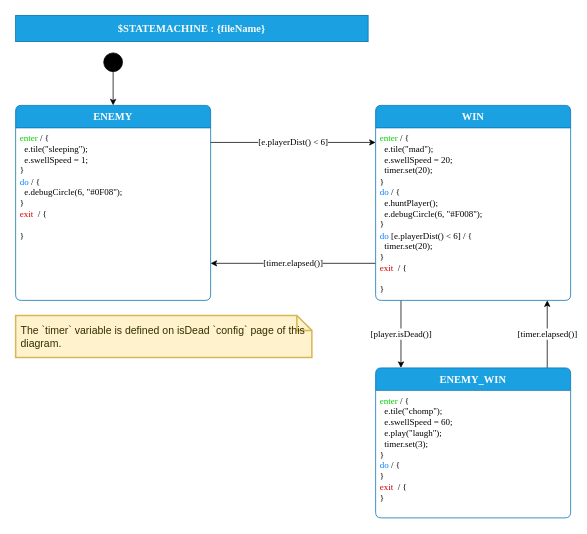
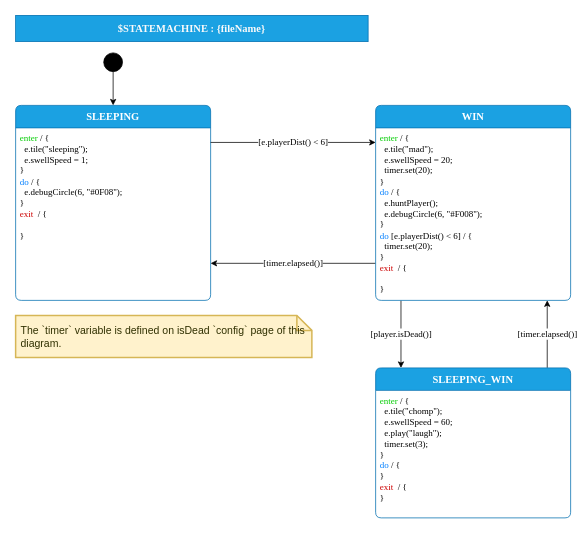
- <mxCell id="5" value="ENEMY" style="shape=swimlane;rotatable=0;align=center;verticalAlign=top;fontFamily=Lucida Console;startSize=30;fontSize=14;fontStyle=1;fontColor=#ffffff;fillColor=#1ba1e2;swimlaneFillColor=default;rounded=1;arcSize=15;absoluteArcSize=1;points=[[0,0,0,0,0],[0,0.06,0,0,0],[0,0.13,0,0,0],[0,0.19,0,0,0],[0,0.25,0,0,0],[0,0.31,0,0,0],[0,0.38,0,0,0],[0,0.44,0,0,0],[0,0.5,0,0,0],[0,0.56,0,0,0],[0,0.63,0,0,0],[0,0.69,0,0,0],[0,0.75,0,0,0],[0,0.81,0,0,0],[0,0.88,0,0,0],[0,0.94,0,0,0],[0,1,0,0,0],[0.06,0,0,0,0],[0.06,1,0,0,0],[0.13,0,0,0,0],[0.13,1,0,0,0],[0.19,0,0,0,0],[0.19,1,0,0,0],[0.25,0,0,0,0],[0.25,1,0,0,0],[0.31,0,0,0,0],[0.31,1,0,0,0],[0.38,0,0,0,0],[0.38,1,0,0,0],[0.44,0,0,0,0],[0.44,1,0,0,0],[0.5,0,0,0,0],[0.5,1,0,0,0],[0.56,0,0,0,0],[0.56,1,0,0,0],[0.63,0,0,0,0],[0.63,1,0,0,0],[0.69,0,0,0,0],[0.69,1,0,0,0],[0.75,0,0,0,0],[0.75,1,0,0,0],[0.81,0,0,0,0],[0.81,1,0,0,0],[0.88,0,0,0,0],[0.88,1,0,0,0],[0.94,0,0,0,0],[0.94,1,0,0,0],[1,0,0,0,0],[1,0.06,0,0,0],[1,0.13,0,0,0],[1,0.19,0,0,0],[1,0.25,0,0,0],[1,0.31,0,0,0],[1,0.38,0,0,0],[1,0.44,0,0,0],[1,0.5,0,0,0],[1,0.56,0,0,0],[1,0.63,0,0,0],[1,0.69,0,0,0],[1,0.75,0,0,0],[1,0.81,0,0,0],[1,0.88,0,0,0],[1,0.94,0,0,0],[1,1,0,0,0]];strokeColor=#006EAF;labelBackgroundColor=none;" parent="1" vertex="1"><mxGeometry x="20" y="140" width="260" height="260" as="geometry" /></mxCell>
+ <mxCell id="5" value="SLEEPING" style="shape=swimlane;rotatable=0;align=center;verticalAlign=top;fontFamily=Lucida Console;startSize=30;fontSize=14;fontStyle=1;fontColor=#ffffff;fillColor=#1ba1e2;swimlaneFillColor=default;rounded=1;arcSize=15;absoluteArcSize=1;points=[[0,0,0,0,0],[0,0.06,0,0,0],[0,0.13,0,0,0],[0,0.19,0,0,0],[0,0.25,0,0,0],[0,0.31,0,0,0],[0,0.38,0,0,0],[0,0.44,0,0,0],[0,0.5,0,0,0],[0,0.56,0,0,0],[0,0.63,0,0,0],[0,0.69,0,0,0],[0,0.75,0,0,0],[0,0.81,0,0,0],[0,0.88,0,0,0],[0,0.94,0,0,0],[0,1,0,0,0],[0.06,0,0,0,0],[0.06,1,0,0,0],[0.13,0,0,0,0],[0.13,1,0,0,0],[0.19,0,0,0,0],[0.19,1,0,0,0],[0.25,0,0,0,0],[0.25,1,0,0,0],[0.31,0,0,0,0],[0.31,1,0,0,0],[0.38,0,0,0,0],[0.38,1,0,0,0],[0.44,0,0,0,0],[0.44,1,0,0,0],[0.5,0,0,0,0],[0.5,1,0,0,0],[0.56,0,0,0,0],[0.56,1,0,0,0],[0.63,0,0,0,0],[0.63,1,0,0,0],[0.69,0,0,0,0],[0.69,1,0,0,0],[0.75,0,0,0,0],[0.75,1,0,0,0],[0.81,0,0,0,0],[0.81,1,0,0,0],[0.88,0,0,0,0],[0.88,1,0,0,0],[0.94,0,0,0,0],[0.94,1,0,0,0],[1,0,0,0,0],[1,0.06,0,0,0],[1,0.13,0,0,0],[1,0.19,0,0,0],[1,0.25,0,0,0],[1,0.31,0,0,0],[1,0.38,0,0,0],[1,0.44,0,0,0],[1,0.5,0,0,0],[1,0.56,0,0,0],[1,0.63,0,0,0],[1,0.69,0,0,0],[1,0.75,0,0,0],[1,0.81,0,0,0],[1,0.88,0,0,0],[1,0.94,0,0,0],[1,1,0,0,0]];strokeColor=#006EAF;labelBackgroundColor=none;" parent="1" vertex="1"><mxGeometry x="20" y="140" width="260" height="260" as="geometry" /></mxCell>
- <mxCell id="13" value="ENEMY_WIN" style="shape=swimlane;rotatable=0;align=center;verticalAlign=top;fontFamily=Lucida Console;startSize=30;fontSize=14;fontStyle=1;fontColor=#ffffff;fillColor=#1ba1e2;swimlaneFillColor=default;rounded=1;arcSize=15;absoluteArcSize=1;points=[[0,0,0,0,0],[0,0.06,0,0,0],[0,0.13,0,0,0],[0,0.19,0,0,0],[0,0.25,0,0,0],[0,0.31,0,0,0],[0,0.38,0,0,0],[0,0.44,0,0,0],[0,0.5,0,0,0],[0,0.56,0,0,0],[0,0.63,0,0,0],[0,0.69,0,0,0],[0,0.75,0,0,0],[0,0.81,0,0,0],[0,0.88,0,0,0],[0,0.94,0,0,0],[0,1,0,0,0],[0.06,0,0,0,0],[0.06,1,0,0,0],[0.13,0,0,0,0],[0.13,1,0,0,0],[0.19,0,0,0,0],[0.19,1,0,0,0],[0.25,0,0,0,0],[0.25,1,0,0,0],[0.31,0,0,0,0],[0.31,1,0,0,0],[0.38,0,0,0,0],[0.38,1,0,0,0],[0.44,0,0,0,0],[0.44,1,0,0,0],[0.5,0,0,0,0],[0.5,1,0,0,0],[0.56,0,0,0,0],[0.56,1,0,0,0],[0.63,0,0,0,0],[0.63,1,0,0,0],[0.69,0,0,0,0],[0.69,1,0,0,0],[0.75,0,0,0,0],[0.75,1,0,0,0],[0.81,0,0,0,0],[0.81,1,0,0,0],[0.88,0,0,0,0],[0.88,1,0,0,0],[0.94,0,0,0,0],[0.94,1,0,0,0],[1,0,0,0,0],[1,0.06,0,0,0],[1,0.13,0,0,0],[1,0.19,0,0,0],[1,0.25,0,0,0],[1,0.31,0,0,0],[1,0.38,0,0,0],[1,0.44,0,0,0],[1,0.5,0,0,0],[1,0.56,0,0,0],[1,0.63,0,0,0],[1,0.69,0,0,0],[1,0.75,0,0,0],[1,0.81,0,0,0],[1,0.88,0,0,0],[1,0.94,0,0,0],[1,1,0,0,0]];strokeColor=#006EAF;labelBackgroundColor=none;" parent="1" vertex="1"><mxGeometry x="500" y="490" width="260" height="200" as="geometry" /></mxCell>
+ <mxCell id="13" value="SLEEPING_WIN" style="shape=swimlane;rotatable=0;align=center;verticalAlign=top;fontFamily=Lucida Console;startSize=30;fontSize=14;fontStyle=1;fontColor=#ffffff;fillColor=#1ba1e2;swimlaneFillColor=default;rounded=1;arcSize=15;absoluteArcSize=1;points=[[0,0,0,0,0],[0,0.06,0,0,0],[0,0.13,0,0,0],[0,0.19,0,0,0],[0,0.25,0,0,0],[0,0.31,0,0,0],[0,0.38,0,0,0],[0,0.44,0,0,0],[0,0.5,0,0,0],[0,0.56,0,0,0],[0,0.63,0,0,0],[0,0.69,0,0,0],[0,0.75,0,0,0],[0,0.81,0,0,0],[0,0.88,0,0,0],[0,0.94,0,0,0],[0,1,0,0,0],[0.06,0,0,0,0],[0.06,1,0,0,0],[0.13,0,0,0,0],[0.13,1,0,0,0],[0.19,0,0,0,0],[0.19,1,0,0,0],[0.25,0,0,0,0],[0.25,1,0,0,0],[0.31,0,0,0,0],[0.31,1,0,0,0],[0.38,0,0,0,0],[0.38,1,0,0,0],[0.44,0,0,0,0],[0.44,1,0,0,0],[0.5,0,0,0,0],[0.5,1,0,0,0],[0.56,0,0,0,0],[0.56,1,0,0,0],[0.63,0,0,0,0],[0.63,1,0,0,0],[0.69,0,0,0,0],[0.69,1,0,0,0],[0.75,0,0,0,0],[0.75,1,0,0,0],[0.81,0,0,0,0],[0.81,1,0,0,0],[0.88,0,0,0,0],[0.88,1,0,0,0],[0.94,0,0,0,0],[0.94,1,0,0,0],[1,0,0,0,0],[1,0.06,0,0,0],[1,0.13,0,0,0],[1,0.19,0,0,0],[1,0.25,0,0,0],[1,0.31,0,0,0],[1,0.38,0,0,0],[1,0.44,0,0,0],[1,0.5,0,0,0],[1,0.56,0,0,0],[1,0.63,0,0,0],[1,0.69,0,0,0],[1,0.75,0,0,0],[1,0.81,0,0,0],[1,0.88,0,0,0],[1,0.94,0,0,0],[1,1,0,0,0]];strokeColor=#006EAF;labelBackgroundColor=none;" parent="1" vertex="1"><mxGeometry x="500" y="490" width="260" height="200" as="geometry" /></mxCell>
